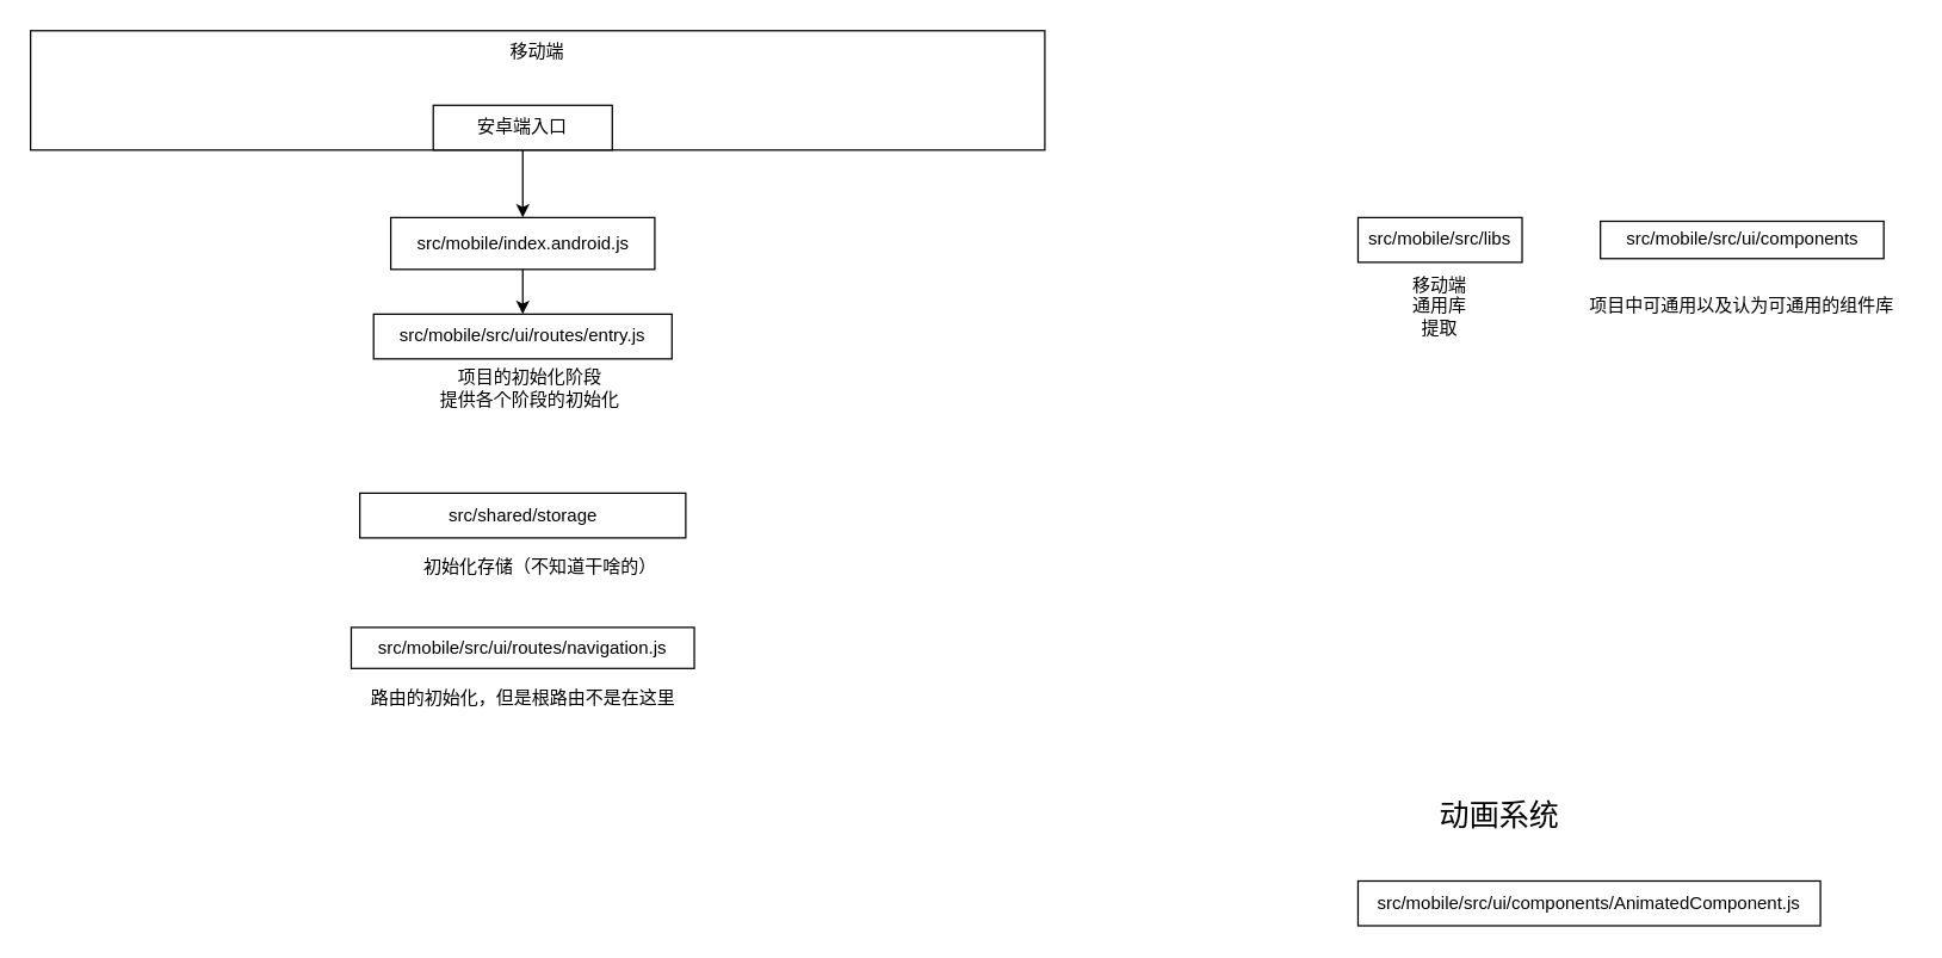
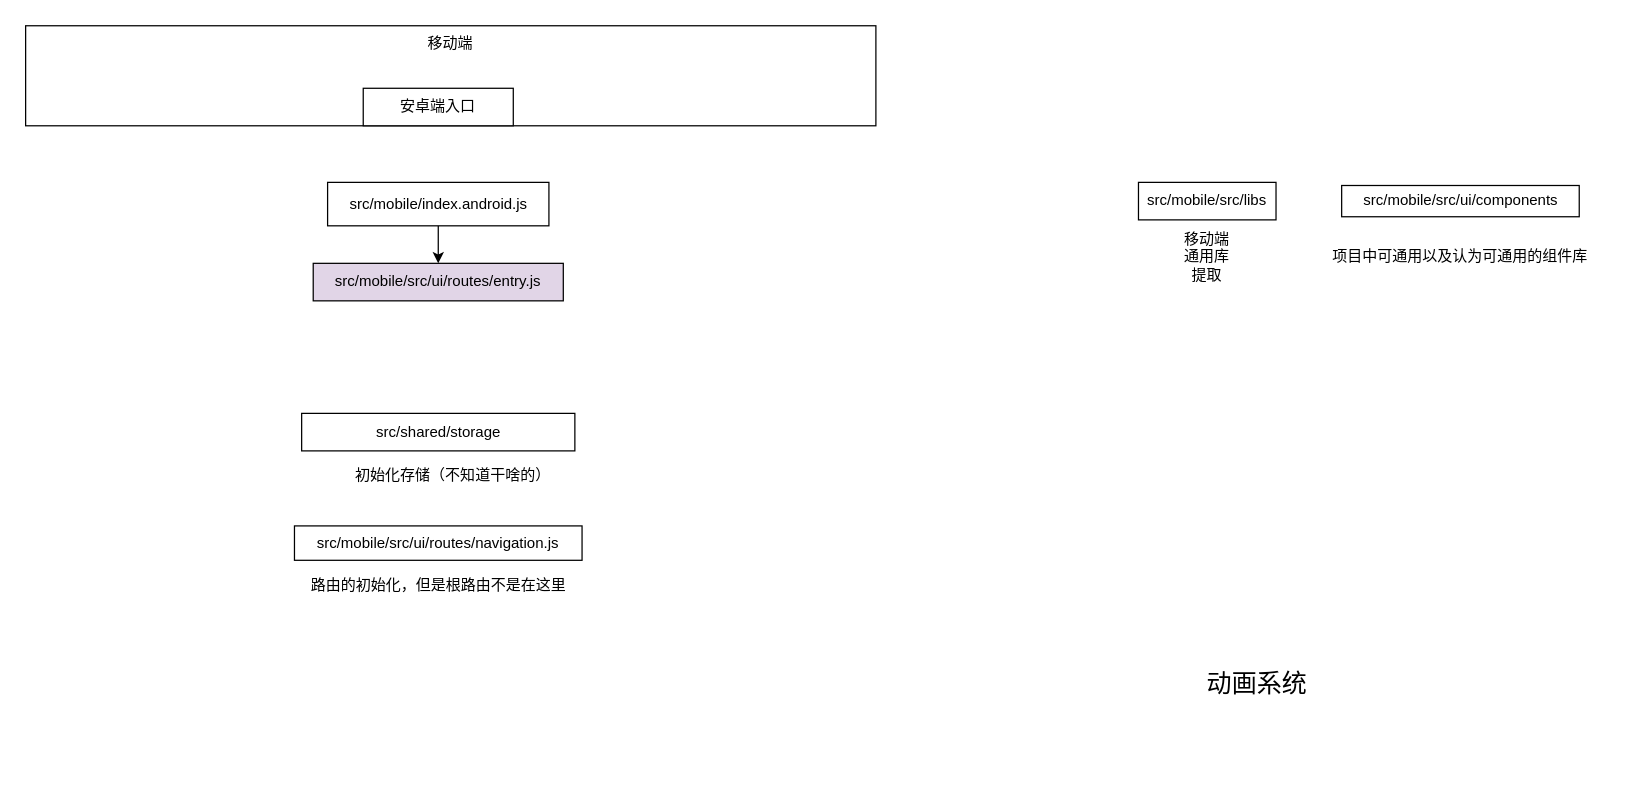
- <mxCell id="5" value="" style="edgeStyle=orthogonalEdgeStyle;rounded=0;orthogonalLoop=1;jettySize=auto;html=1;entryX=0.5;entryY=0;entryDx=0;entryDy=0;" parent="1" source="6" target="4" edge="1"><mxGeometry relative="1" as="geometry"><mxPoint x="350" y="180" as="targetPoint" /></mxGeometry></mxCell>
- <mxCell id="11" value="src/mobile/src/ui/routes/entry.js" style="rounded=0;whiteSpace=wrap;html=1;" parent="1" vertex="1"><mxGeometry x="250" y="210" width="200" height="30" as="geometry" /></mxCell>
+ <mxCell id="11" value="src/mobile/src/ui/routes/entry.js" style="rounded=0;whiteSpace=wrap;html=1;fillColor=#e1d5e7;" parent="1" vertex="1"><mxGeometry x="250" y="210" width="200" height="30" as="geometry" /></mxCell>
- <mxCell id="12" value="项目的初始化阶段&lt;br&gt;提供各个阶段的初始化" style="text;html=1;strokeColor=none;fillColor=none;align=center;verticalAlign=middle;whiteSpace=wrap;rounded=0;" parent="1" vertex="1"><mxGeometry x="290" y="250" width="130" height="20" as="geometry" /></mxCell>
- <mxCell id="16" value="src/mobile/src/ui/components/AnimatedComponent.js" style="rounded=0;whiteSpace=wrap;html=1;fontSize=12;" parent="1" vertex="1"><mxGeometry x="910" y="590" width="310" height="30" as="geometry" /></mxCell>
